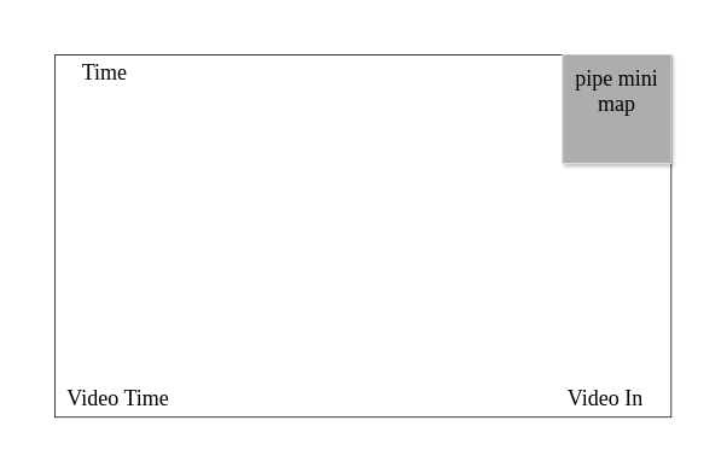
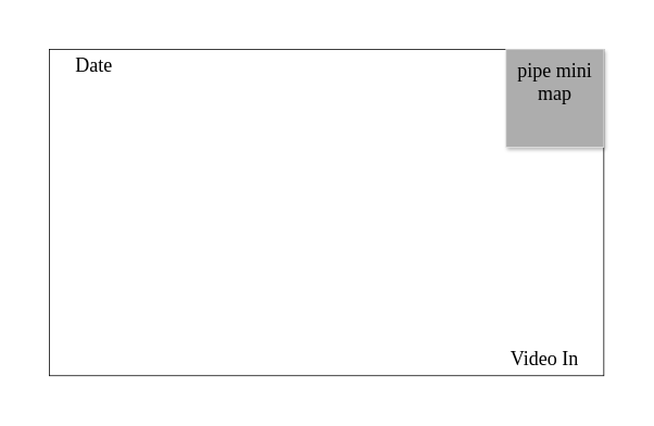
- <mxCell id="5" value="&lt;font style=&quot;font-size: 24px&quot; face=&quot;Times New Roman&quot;&gt;Time&lt;/font&gt;" style="text;html=1;strokeColor=none;fillColor=none;align=center;verticalAlign=middle;whiteSpace=wrap;rounded=0;" parent="1" vertex="1"><mxGeometry x="70" y="70" width="90" height="20" as="geometry" /></mxCell>
+ <mxCell id="5" value="&lt;font style=&quot;font-size: 24px&quot; face=&quot;Times New Roman&quot;&gt;Date&lt;/font&gt;" style="text;html=1;strokeColor=none;fillColor=none;align=center;verticalAlign=middle;whiteSpace=wrap;rounded=0;" parent="1" vertex="1"><mxGeometry x="70" y="70" width="90" height="20" as="geometry" /></mxCell>
- <mxCell id="4" value="&lt;font style=&quot;font-size: 24px&quot; face=&quot;Times New Roman&quot;&gt;Video Time&lt;/font&gt;" style="text;html=1;strokeColor=none;fillColor=none;align=center;verticalAlign=middle;whiteSpace=wrap;rounded=0;" parent="1" vertex="1"><mxGeometry x="70" y="430" width="120" height="20" as="geometry" /></mxCell>
